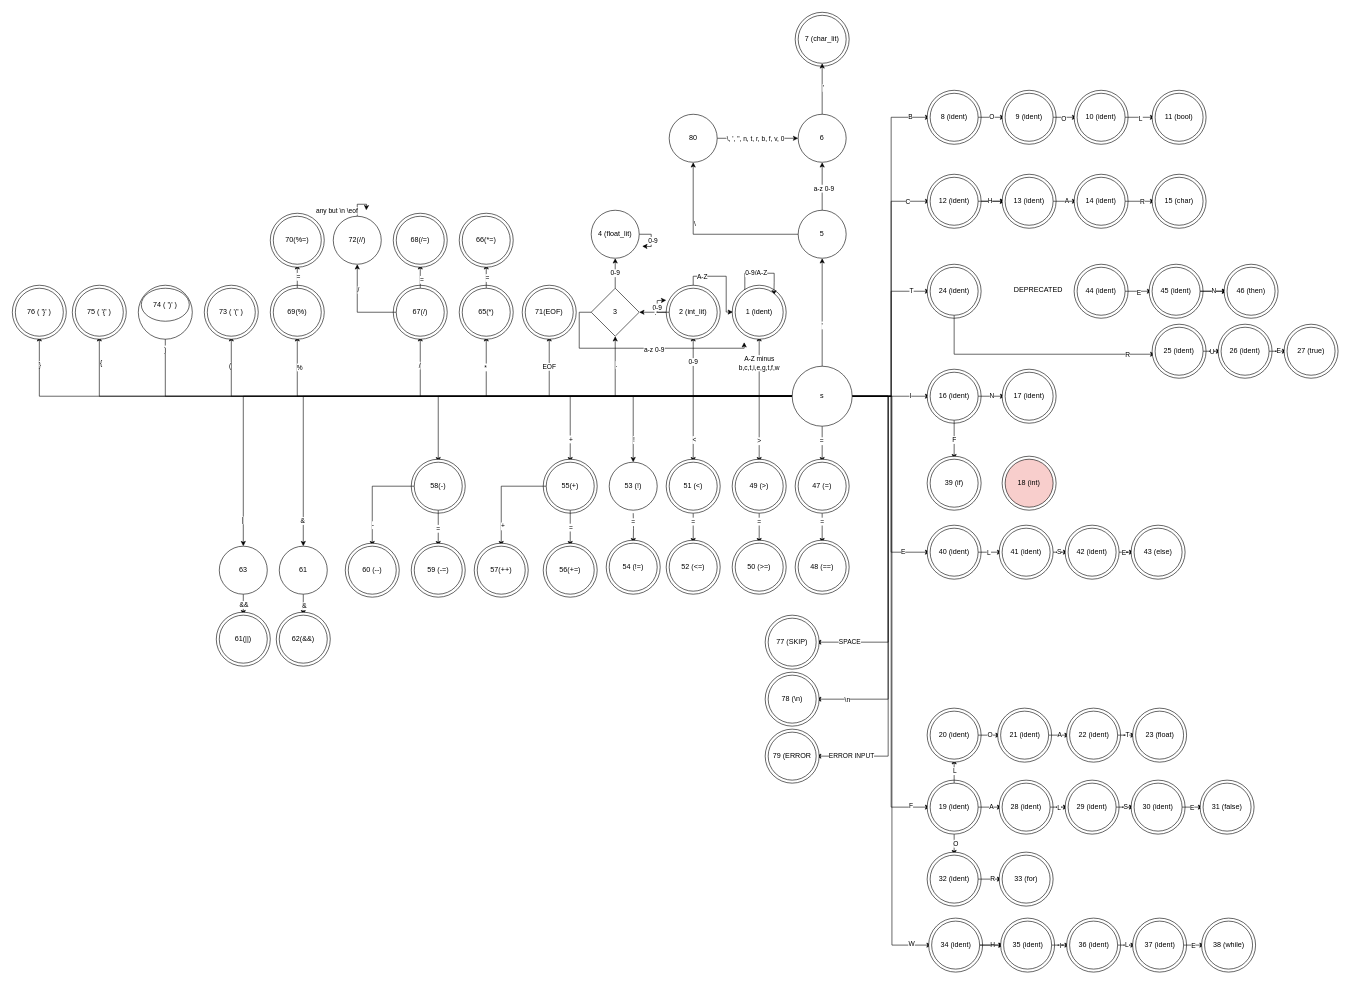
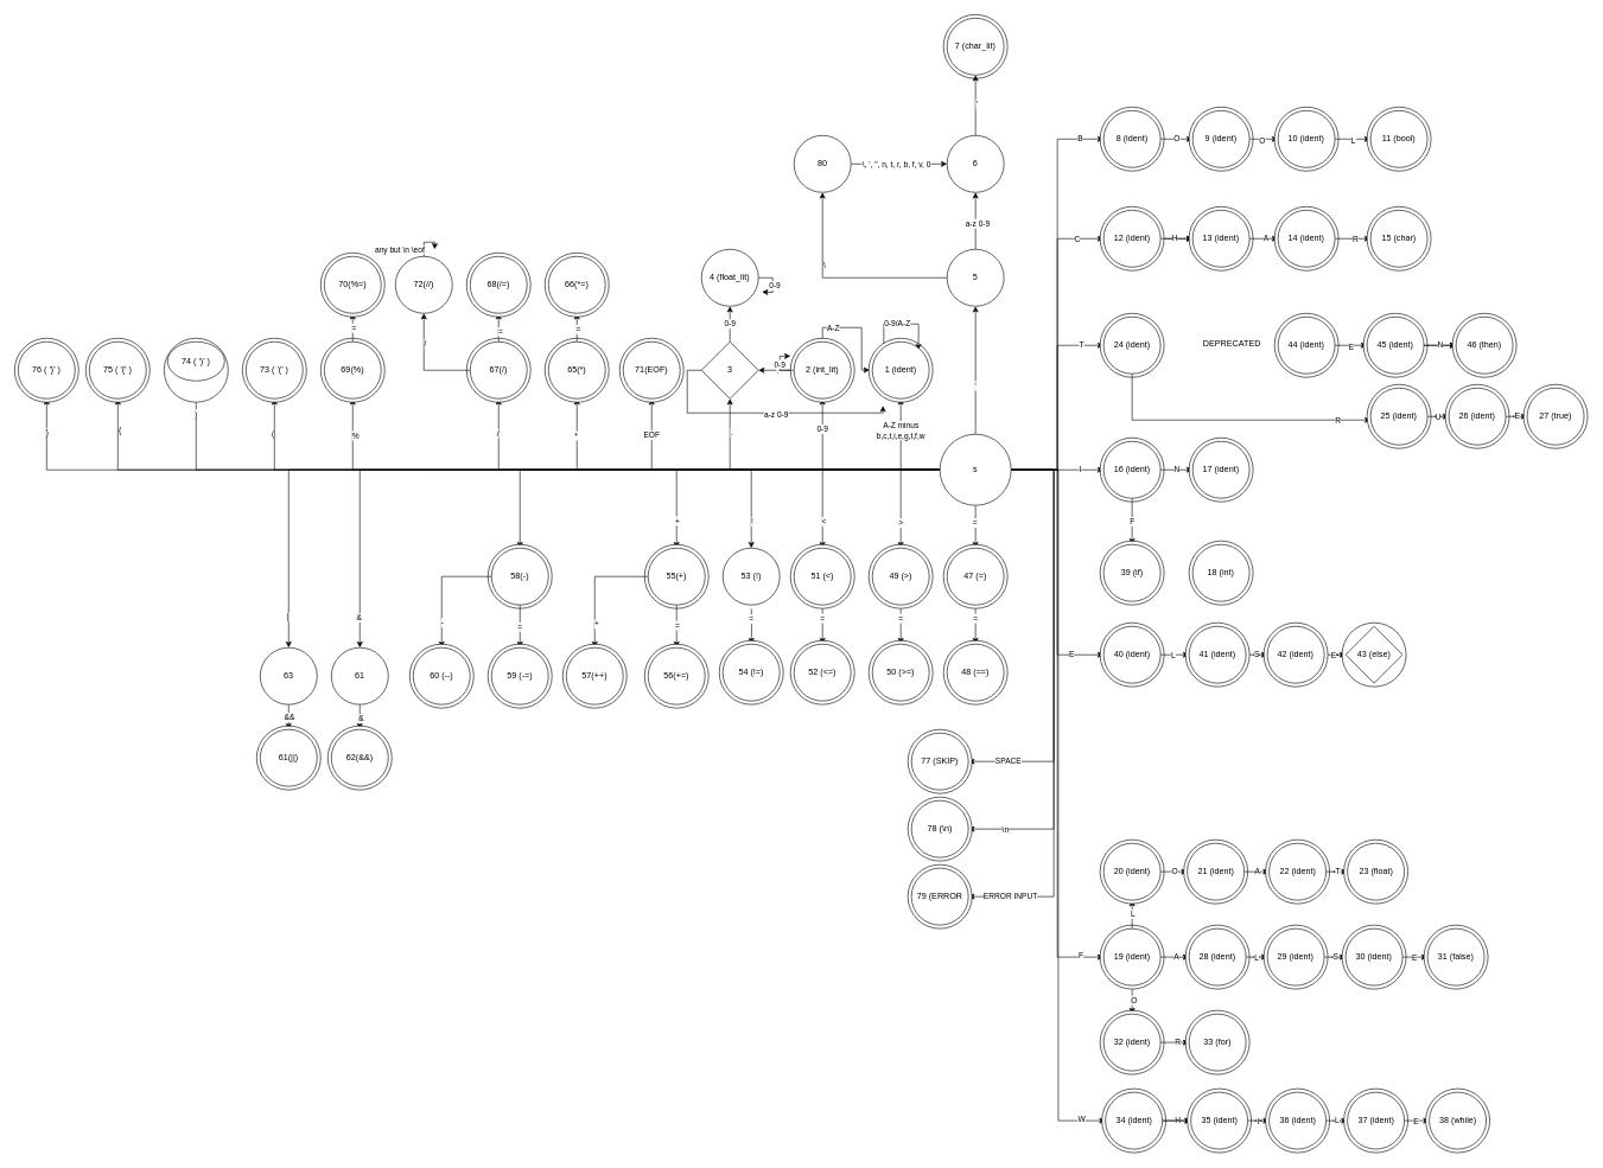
- <mxCell id="70" value="18 (int)" style="ellipse;whiteSpace=wrap;html=1;aspect=fixed;fillColor=#f8cecc;" parent="1" vertex="1"><mxGeometry x="1675" y="765" width="80" height="80" as="geometry" /></mxCell>
+ <mxCell id="70" value="18 (int)" style="ellipse;whiteSpace=wrap;html=1;aspect=fixed;" parent="1" vertex="1"><mxGeometry x="1675" y="765" width="80" height="80" as="geometry" /></mxCell>
- <mxCell id="83" value="43 (else)" style="ellipse;whiteSpace=wrap;html=1;aspect=fixed;" parent="1" vertex="1"><mxGeometry x="1890" y="880" width="80" height="80" as="geometry" /></mxCell>
+ <mxCell id="83" value="43 (else)" style="rhombus;whiteSpace=wrap;html=1;aspect=fixed;" parent="1" vertex="1"><mxGeometry x="1890" y="880" width="80" height="80" as="geometry" /></mxCell>
